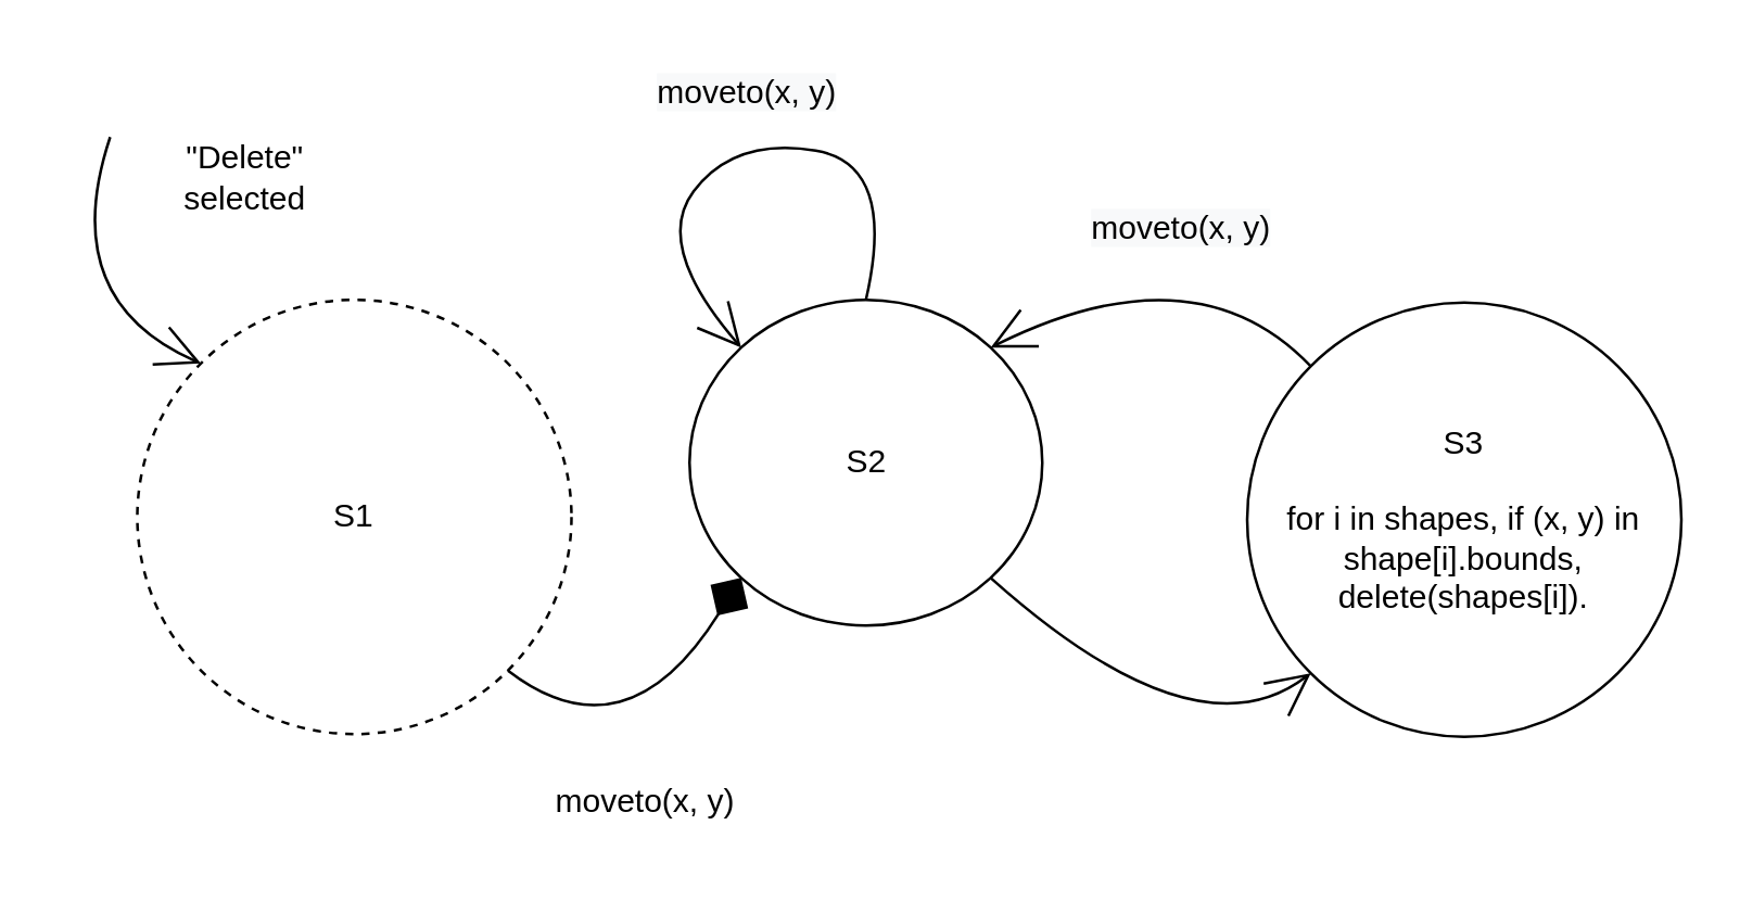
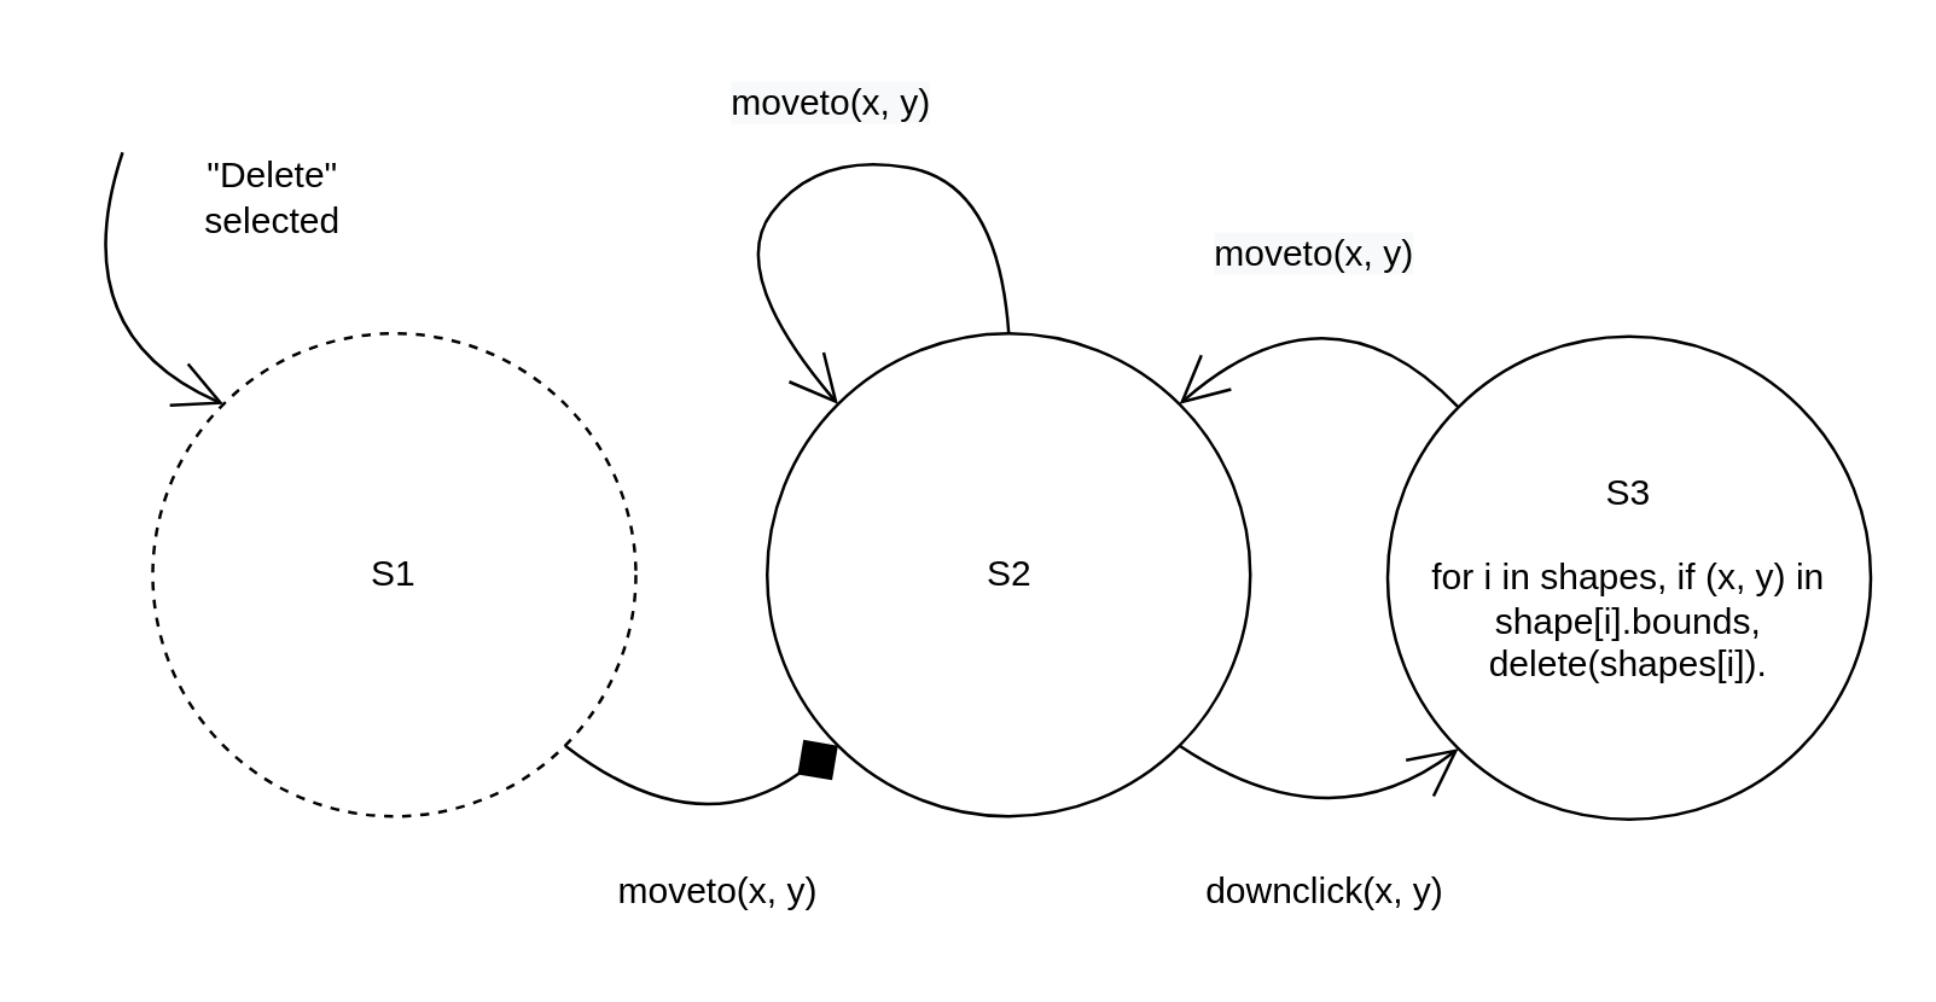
- <mxCell id="5" value="S2" style="ellipse;whiteSpace=wrap;html=1;hachureGap=4;" vertex="1" parent="1"><mxGeometry x="253.5" y="110" width="130" height="120" as="geometry" /></mxCell>
+ <mxCell id="5" value="S2" style="ellipse;whiteSpace=wrap;html=1;hachureGap=4;" vertex="1" parent="1"><mxGeometry x="253.5" y="110" width="160" height="160" as="geometry" /></mxCell>
+ <mxCell id="14" value="downclick(x, y)" style="text;strokeColor=none;fillColor=none;html=1;align=center;verticalAlign=middle;whiteSpace=wrap;rounded=0;hachureGap=4;" vertex="1" parent="1"><mxGeometry x="390" y="280" width="96.5" height="30" as="geometry" /></mxCell>
